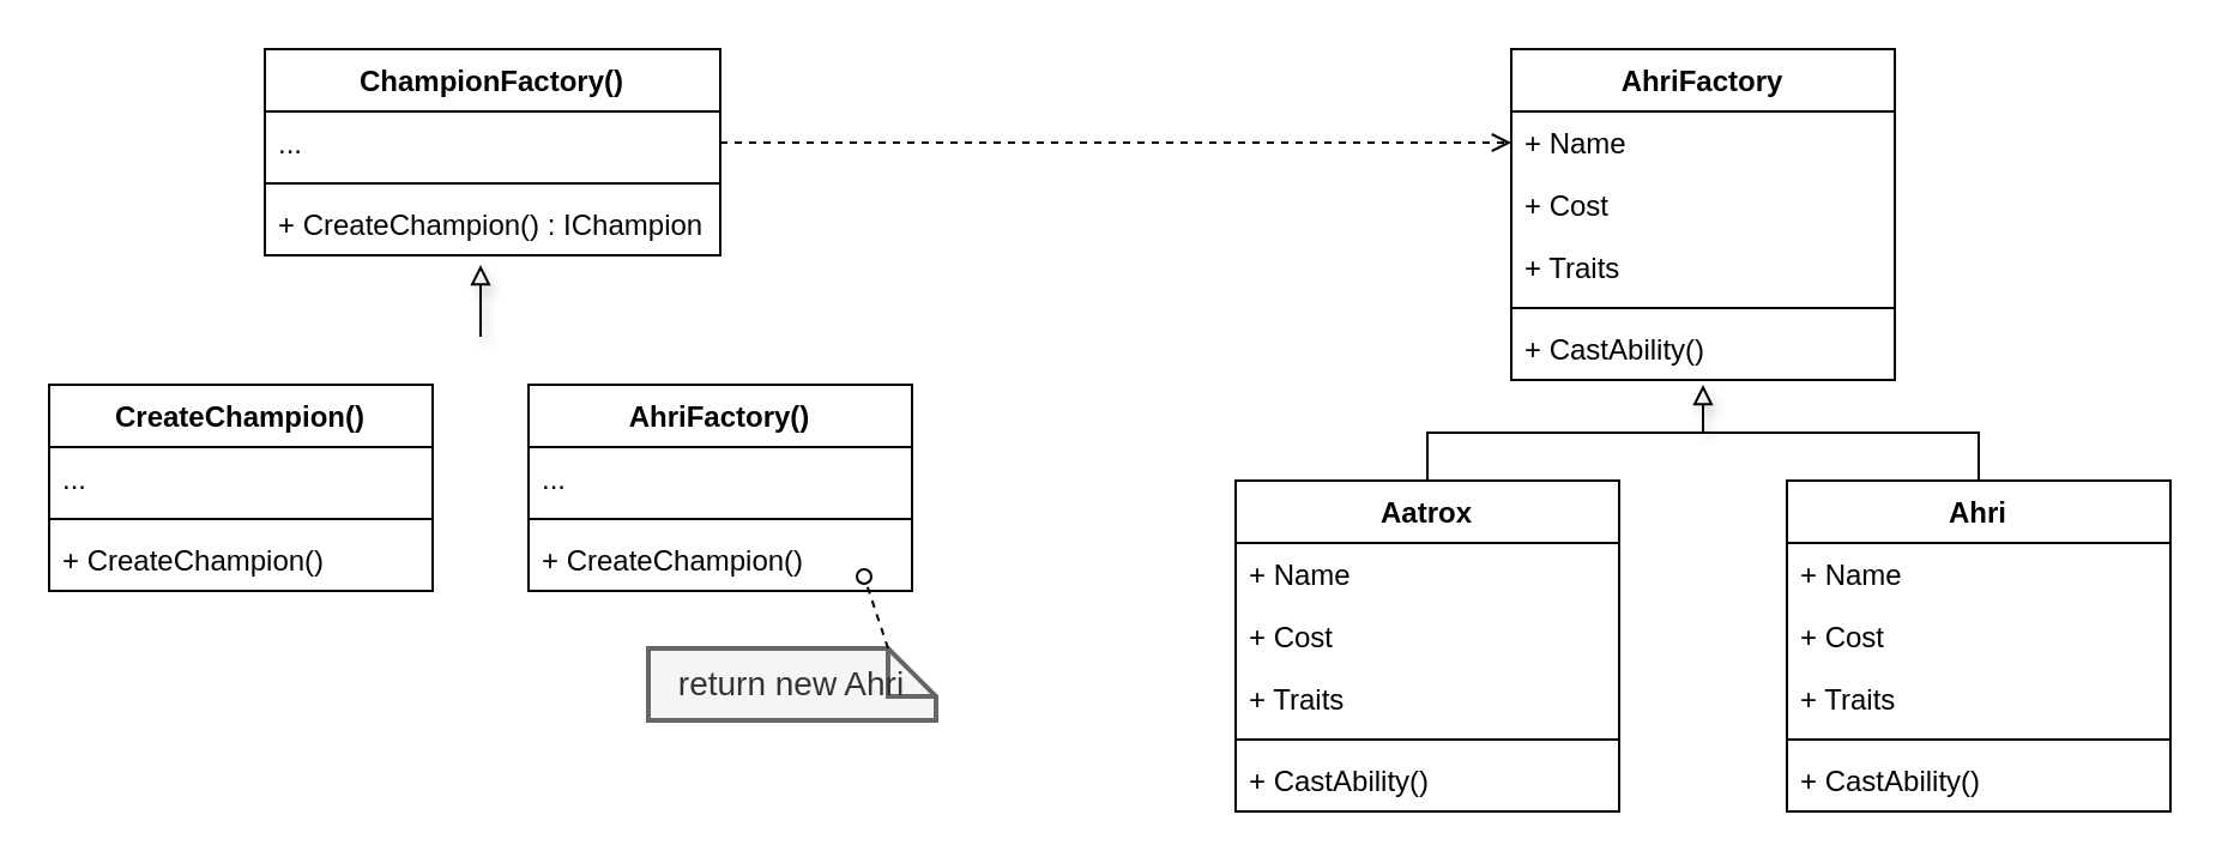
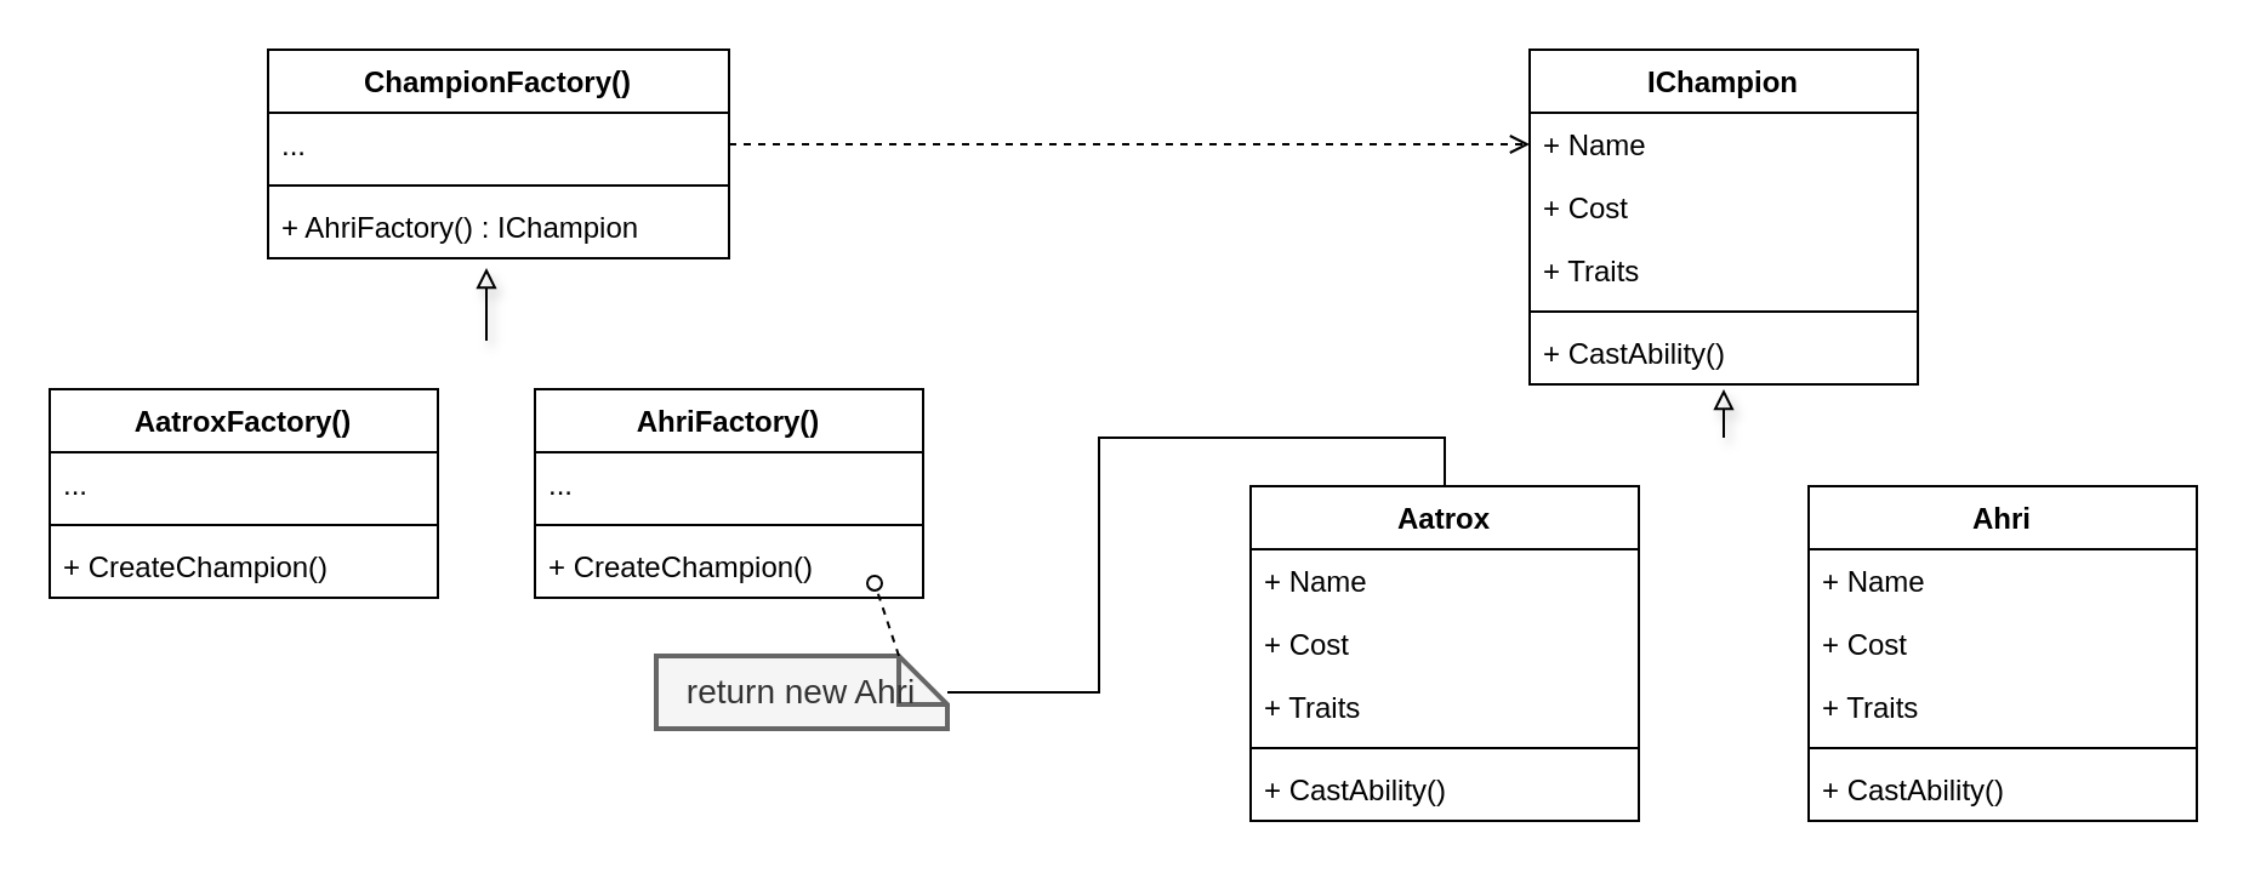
- <mxCell id="16" value="AhriFactory" style="swimlane;fontStyle=1;align=center;verticalAlign=top;childLayout=stackLayout;horizontal=1;startSize=26;horizontalStack=0;resizeParent=1;resizeParentMax=0;resizeLast=0;collapsible=1;marginBottom=0;whiteSpace=wrap;html=1;" parent="1" vertex="1"><mxGeometry x="630" y="20" width="160" height="138" as="geometry" /></mxCell>
+ <mxCell id="16" value="IChampion" style="swimlane;fontStyle=1;align=center;verticalAlign=top;childLayout=stackLayout;horizontal=1;startSize=26;horizontalStack=0;resizeParent=1;resizeParentMax=0;resizeLast=0;collapsible=1;marginBottom=0;whiteSpace=wrap;html=1;" parent="1" vertex="1"><mxGeometry x="630" y="20" width="160" height="138" as="geometry" /></mxCell>
- <mxCell id="5" value="+ CreateChampion() : IChampion" style="text;strokeColor=none;fillColor=none;align=left;verticalAlign=top;spacingLeft=4;spacingRight=4;overflow=hidden;rotatable=0;points=[[0,0.5],[1,0.5]];portConstraint=eastwest;whiteSpace=wrap;html=1;" parent="2" vertex="1"><mxGeometry y="60" width="190" height="26" as="geometry" /></mxCell>
+ <mxCell id="5" value="+ AhriFactory() : IChampion" style="text;strokeColor=none;fillColor=none;align=left;verticalAlign=top;spacingLeft=4;spacingRight=4;overflow=hidden;rotatable=0;points=[[0,0.5],[1,0.5]];portConstraint=eastwest;whiteSpace=wrap;html=1;" parent="2" vertex="1"><mxGeometry y="60" width="190" height="26" as="geometry" /></mxCell>
- <mxCell id="6" value="CreateChampion()" style="swimlane;fontStyle=1;align=center;verticalAlign=top;childLayout=stackLayout;horizontal=1;startSize=26;horizontalStack=0;resizeParent=1;resizeParentMax=0;resizeLast=0;collapsible=1;marginBottom=0;whiteSpace=wrap;html=1;" parent="1" vertex="1"><mxGeometry x="20" y="160" width="160" height="86" as="geometry" /></mxCell>
+ <mxCell id="6" value="AatroxFactory()" style="swimlane;fontStyle=1;align=center;verticalAlign=top;childLayout=stackLayout;horizontal=1;startSize=26;horizontalStack=0;resizeParent=1;resizeParentMax=0;resizeLast=0;collapsible=1;marginBottom=0;whiteSpace=wrap;html=1;" parent="1" vertex="1"><mxGeometry x="20" y="160" width="160" height="86" as="geometry" /></mxCell>
- <mxCell id="29" style="edgeStyle=orthogonalEdgeStyle;rounded=0;orthogonalLoop=1;jettySize=auto;html=1;entryX=0.5;entryY=0;entryDx=0;entryDy=0;exitX=0.5;exitY=0;exitDx=0;exitDy=0;endArrow=none;endFill=0;" edge="1" parent="1" source="30" target="23"><mxGeometry relative="1" as="geometry" /></mxCell>
+ <mxCell id="29" style="edgeStyle=orthogonalEdgeStyle;rounded=0;orthogonalLoop=1;jettySize=auto;html=1;exitX=0.5;exitY=0;exitDx=0;exitDy=0;endArrow=none;endFill=0;" edge="1" parent="1" source="30" target="14"><mxGeometry relative="1" as="geometry" /></mxCell>
